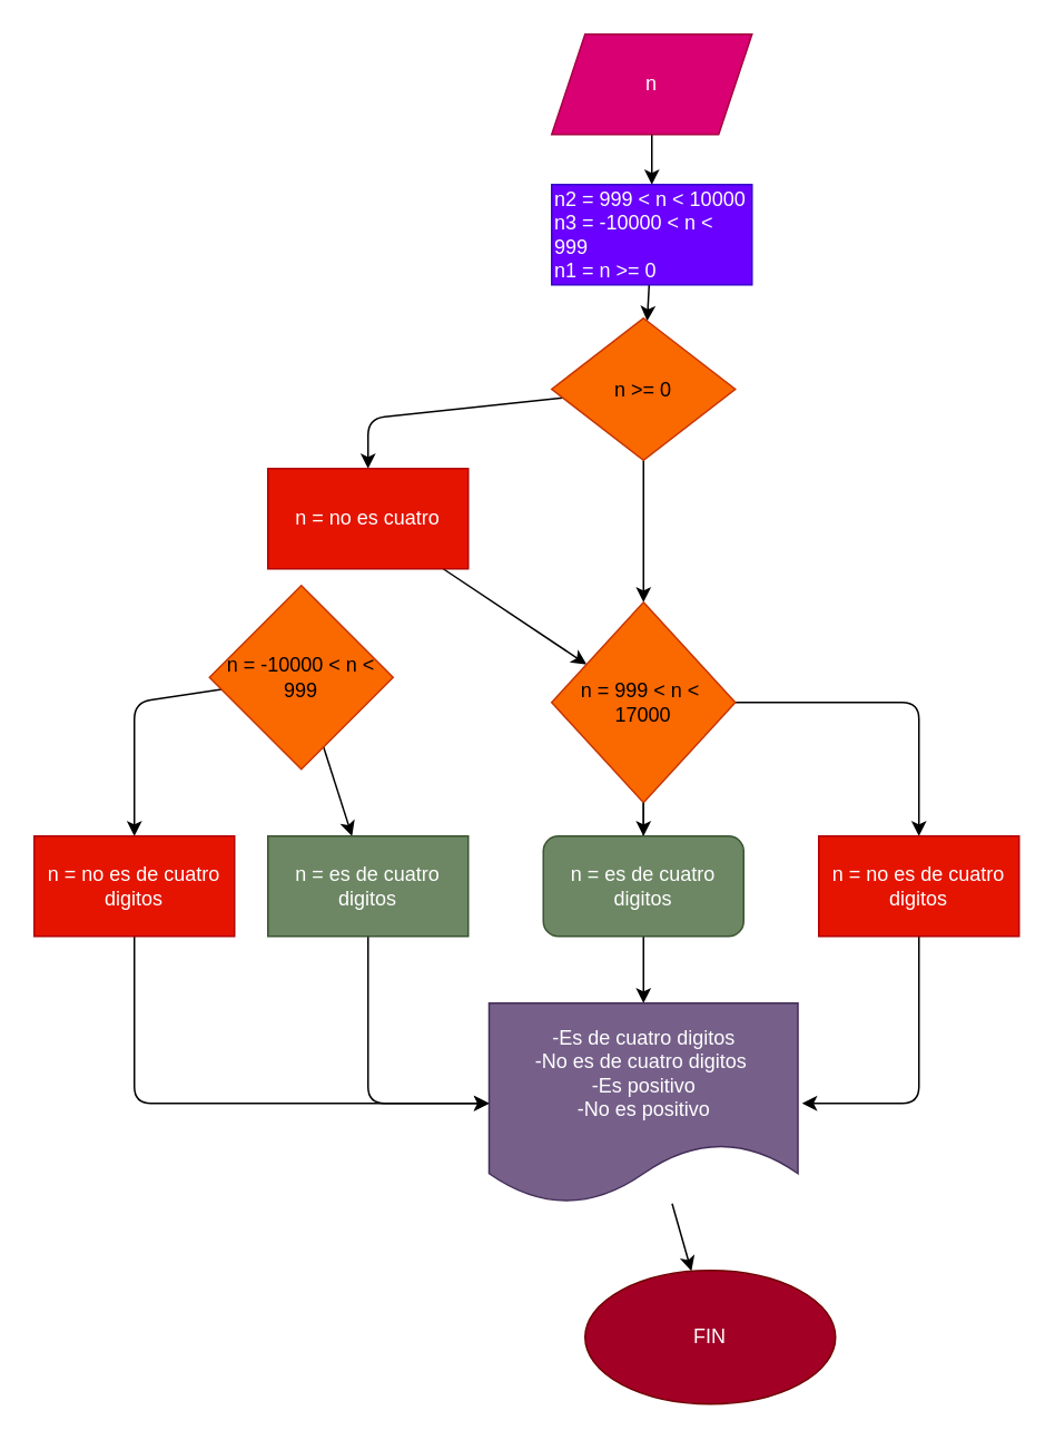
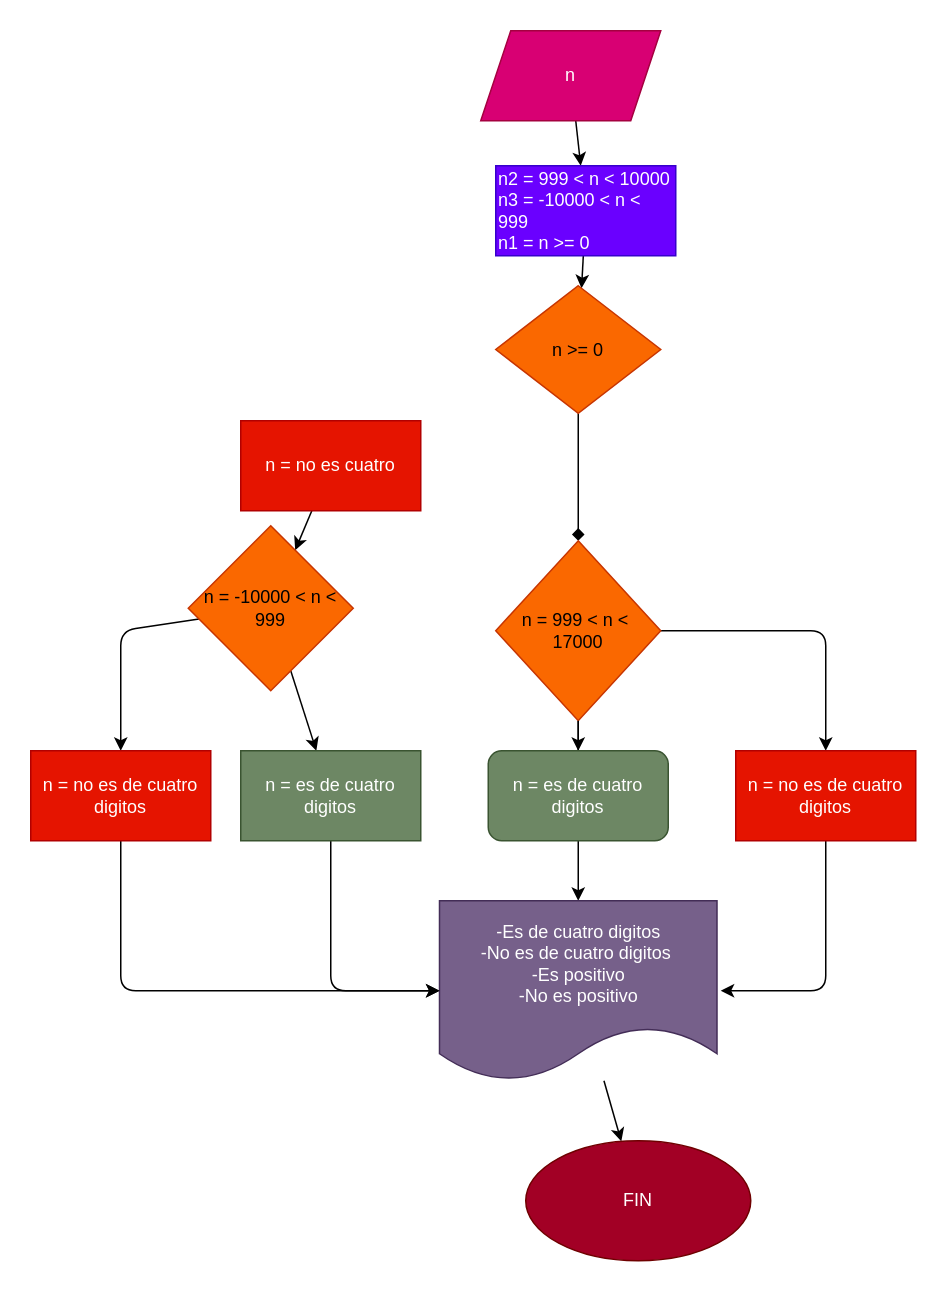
- <mxCell id="3" value="n" style="shape=parallelogram;perimeter=parallelogramPerimeter;whiteSpace=wrap;html=1;fixedSize=1;fillColor=#d80073;fontColor=#ffffff;strokeColor=#A50040;" vertex="1" parent="1"><mxGeometry x="330" y="20" width="120" height="60" as="geometry" /></mxCell>
+ <mxCell id="3" value="n" style="shape=parallelogram;perimeter=parallelogramPerimeter;whiteSpace=wrap;html=1;fixedSize=1;fillColor=#d80073;fontColor=#ffffff;strokeColor=#A50040;" vertex="1" parent="1"><mxGeometry x="320" y="20" width="120" height="60" as="geometry" /></mxCell>
- <mxCell id="6" value="" style="edgeStyle=none;html=1;" edge="1" parent="1" source="8" target="10"><mxGeometry relative="1" as="geometry"><Array as="points"><mxPoint x="220" y="250" /></Array></mxGeometry></mxCell>
- <mxCell id="7" value="" style="edgeStyle=none;html=1;" edge="1" parent="1" source="8" target="14"><mxGeometry relative="1" as="geometry" /></mxCell>
+ <mxCell id="7" value="" style="edgeStyle=none;html=1;endArrow=diamond;" edge="1" parent="1" source="8" target="14"><mxGeometry relative="1" as="geometry" /></mxCell>
- <mxCell id="9" value="" style="edgeStyle=none;html=1;" edge="1" parent="1" source="10" target="14"><mxGeometry relative="1" as="geometry" /></mxCell>
+ <mxCell id="9" value="" style="edgeStyle=none;html=1;" edge="1" parent="1" source="10" target="22"><mxGeometry relative="1" as="geometry" /></mxCell>
